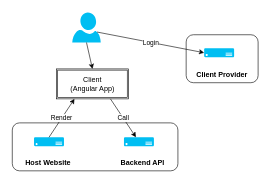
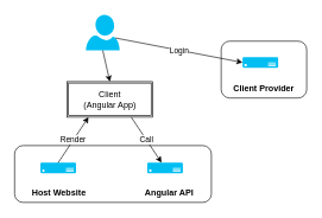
- <mxCell id="2" value="Host Website&amp;nbsp;&amp;nbsp;&amp;nbsp;&amp;nbsp;&amp;nbsp;&amp;nbsp;&amp;nbsp;&amp;nbsp;&amp;nbsp;&amp;nbsp;&amp;nbsp;&amp;nbsp;&amp;nbsp;&amp;nbsp;&amp;nbsp;&amp;nbsp;&amp;nbsp;&amp;nbsp;&amp;nbsp;&amp;nbsp;&amp;nbsp;&amp;nbsp;&amp;nbsp;&amp;nbsp; Backend API" style="label;whiteSpace=wrap;html=1;align=center;verticalAlign=bottom;spacingLeft=0;spacingBottom=4;imageAlign=center;imageVerticalAlign=top;" vertex="1" parent="1"><mxGeometry y="204" width="276.25" height="80" as="geometry" x="20" /></mxCell>
+ <mxCell id="2" value="Host Website&amp;nbsp;&amp;nbsp;&amp;nbsp;&amp;nbsp;&amp;nbsp;&amp;nbsp;&amp;nbsp;&amp;nbsp;&amp;nbsp;&amp;nbsp;&amp;nbsp;&amp;nbsp;&amp;nbsp;&amp;nbsp;&amp;nbsp;&amp;nbsp;&amp;nbsp;&amp;nbsp;&amp;nbsp;&amp;nbsp;&amp;nbsp;&amp;nbsp;&amp;nbsp;&amp;nbsp; Angular API" style="label;whiteSpace=wrap;html=1;align=center;verticalAlign=bottom;spacingLeft=0;spacingBottom=4;imageAlign=center;imageVerticalAlign=top;" vertex="1" parent="1"><mxGeometry y="204" width="276.25" height="80" as="geometry" x="20" /></mxCell>
